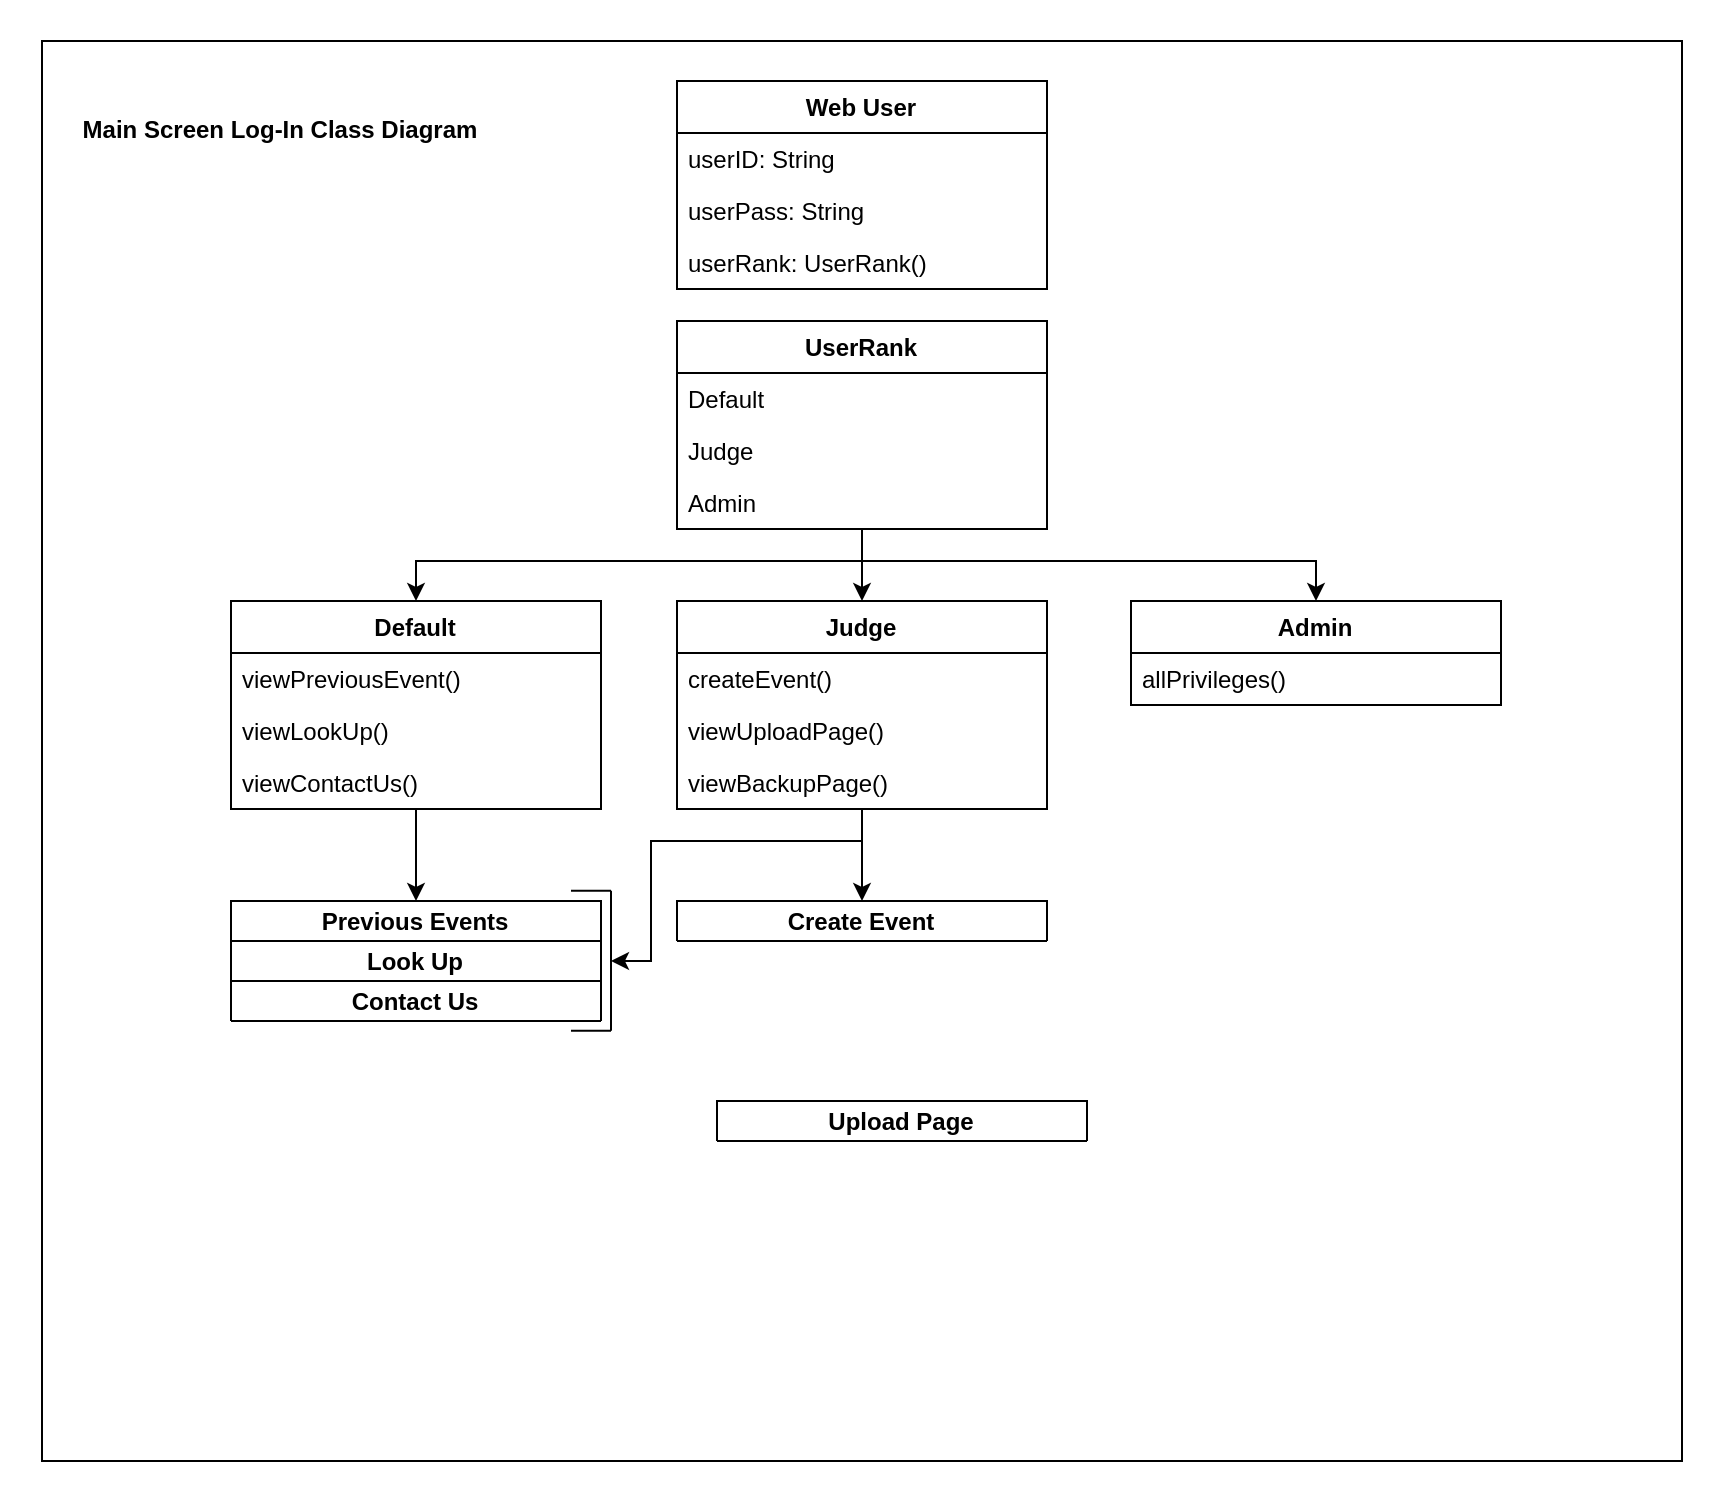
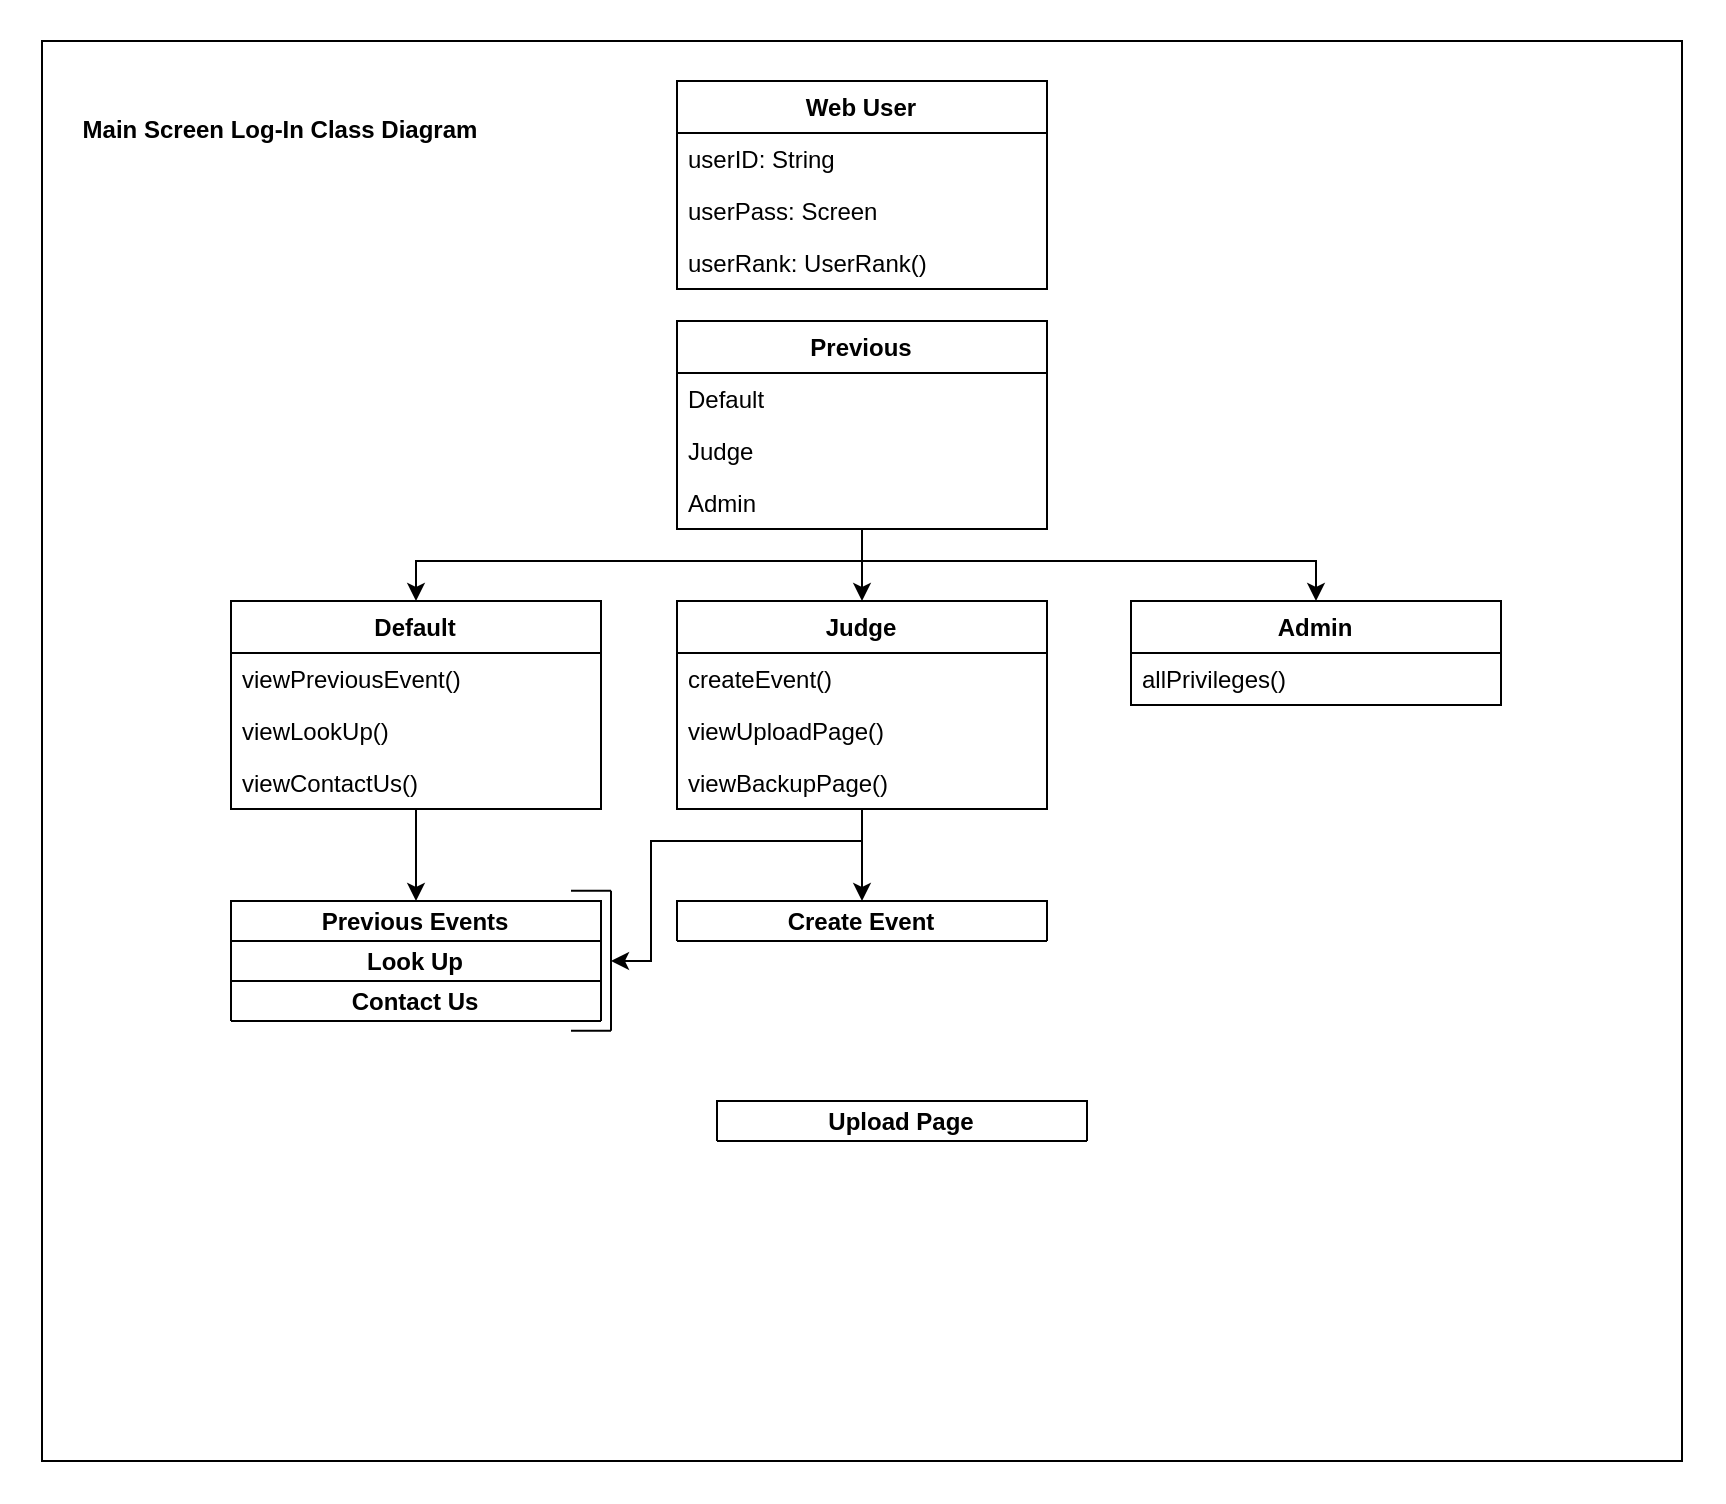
- <mxCell id="5" value="userPass: String" style="text;strokeColor=none;fillColor=none;align=left;verticalAlign=top;spacingLeft=4;spacingRight=4;overflow=hidden;rotatable=0;points=[[0,0.5],[1,0.5]];portConstraint=eastwest;" parent="3" vertex="1"><mxGeometry y="52" width="185" height="26" as="geometry" /></mxCell>
+ <mxCell id="5" value="userPass: Screen" style="text;strokeColor=none;fillColor=none;align=left;verticalAlign=top;spacingLeft=4;spacingRight=4;overflow=hidden;rotatable=0;points=[[0,0.5],[1,0.5]];portConstraint=eastwest;" parent="3" vertex="1"><mxGeometry y="52" width="185" height="26" as="geometry" /></mxCell>
- <mxCell id="11" value="UserRank" style="swimlane;fontStyle=1;childLayout=stackLayout;horizontal=1;startSize=26;fillColor=none;horizontalStack=0;resizeParent=1;resizeParentMax=0;resizeLast=0;collapsible=1;marginBottom=0;" parent="1" vertex="1"><mxGeometry x="338" y="160" width="185" height="104" as="geometry" /></mxCell>
+ <mxCell id="11" value="Previous" style="swimlane;fontStyle=1;childLayout=stackLayout;horizontal=1;startSize=26;fillColor=none;horizontalStack=0;resizeParent=1;resizeParentMax=0;resizeLast=0;collapsible=1;marginBottom=0;" parent="1" vertex="1"><mxGeometry x="338" y="160" width="185" height="104" as="geometry" /></mxCell>
